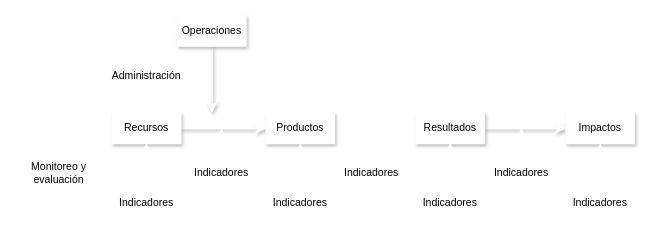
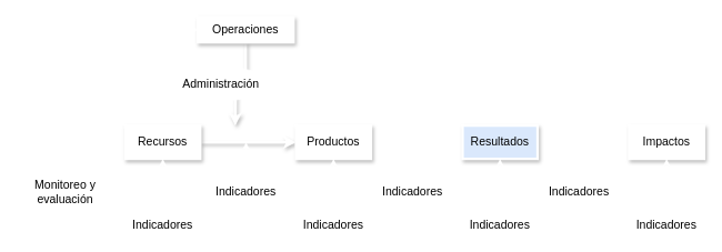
- <mxCell id="11" value="Operaciones" style="rounded=0;whiteSpace=wrap;html=1;fontSize=14;shadow=1;strokeWidth=3;strokeColor=#FFFFFF;" vertex="1" parent="1"><mxGeometry x="237" y="20" width="90" height="40" as="geometry" /></mxCell>
+ <mxCell id="11" value="Operaciones" style="rounded=0;whiteSpace=wrap;html=1;fontSize=14;shadow=1;strokeWidth=3;strokeColor=#FFFFFF;" vertex="1" parent="1"><mxGeometry x="237" y="20" width="115" height="30" as="geometry" /></mxCell>
- <mxCell id="13" value="Administración" style="ellipse;whiteSpace=wrap;html=1;fontSize=14;strokeColor=#FFFFFF;" vertex="1" parent="1"><mxGeometry x="135" y="80" width="120" height="40" as="geometry" /></mxCell>
+ <mxCell id="13" value="Administración" style="ellipse;whiteSpace=wrap;html=1;fontSize=14;strokeColor=#FFFFFF;" vertex="1" parent="1"><mxGeometry x="205" y="80" width="120" height="40" as="geometry" /></mxCell>
- <mxCell id="8" value="Resultados" style="rounded=0;whiteSpace=wrap;html=1;fontSize=14;shadow=1;strokeWidth=3;strokeColor=#FFFFFF;" vertex="1" parent="1"><mxGeometry x="555" y="150" width="90" height="40" as="geometry" /></mxCell>
+ <mxCell id="8" value="Resultados" style="rounded=0;whiteSpace=wrap;html=1;fontSize=14;shadow=1;strokeWidth=3;strokeColor=#FFFFFF;fillColor=#dae8fc;" vertex="1" parent="1"><mxGeometry x="555" y="150" width="90" height="40" as="geometry" /></mxCell>
- <mxCell id="7" style="edgeStyle=orthogonalEdgeStyle;rounded=0;orthogonalLoop=1;jettySize=auto;html=1;strokeWidth=3;shadow=1;strokeColor=#FFFFFF;fontSize=14;" edge="1" parent="1" source="8" target="9"><mxGeometry relative="1" as="geometry" /></mxCell>
